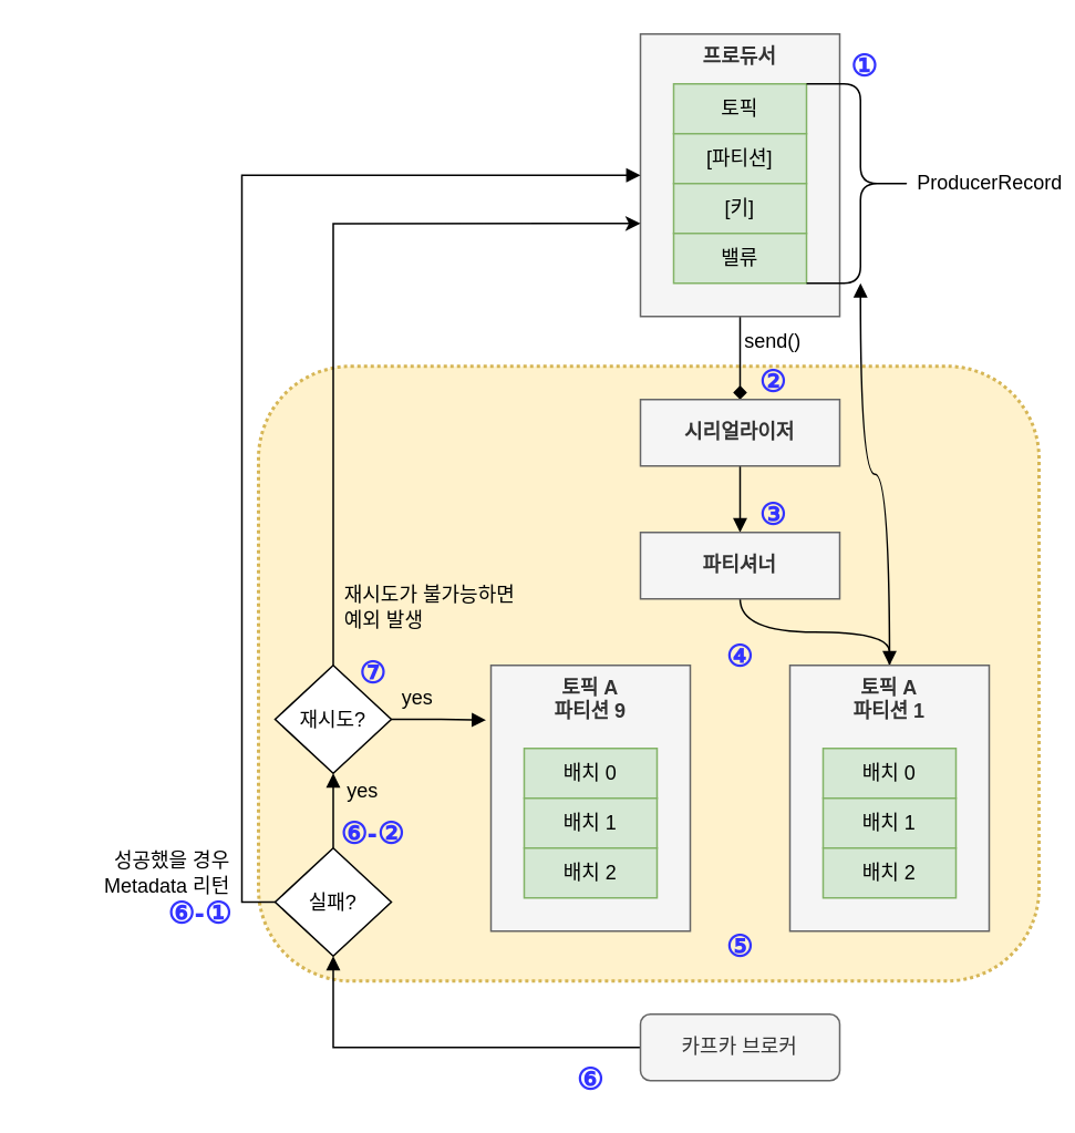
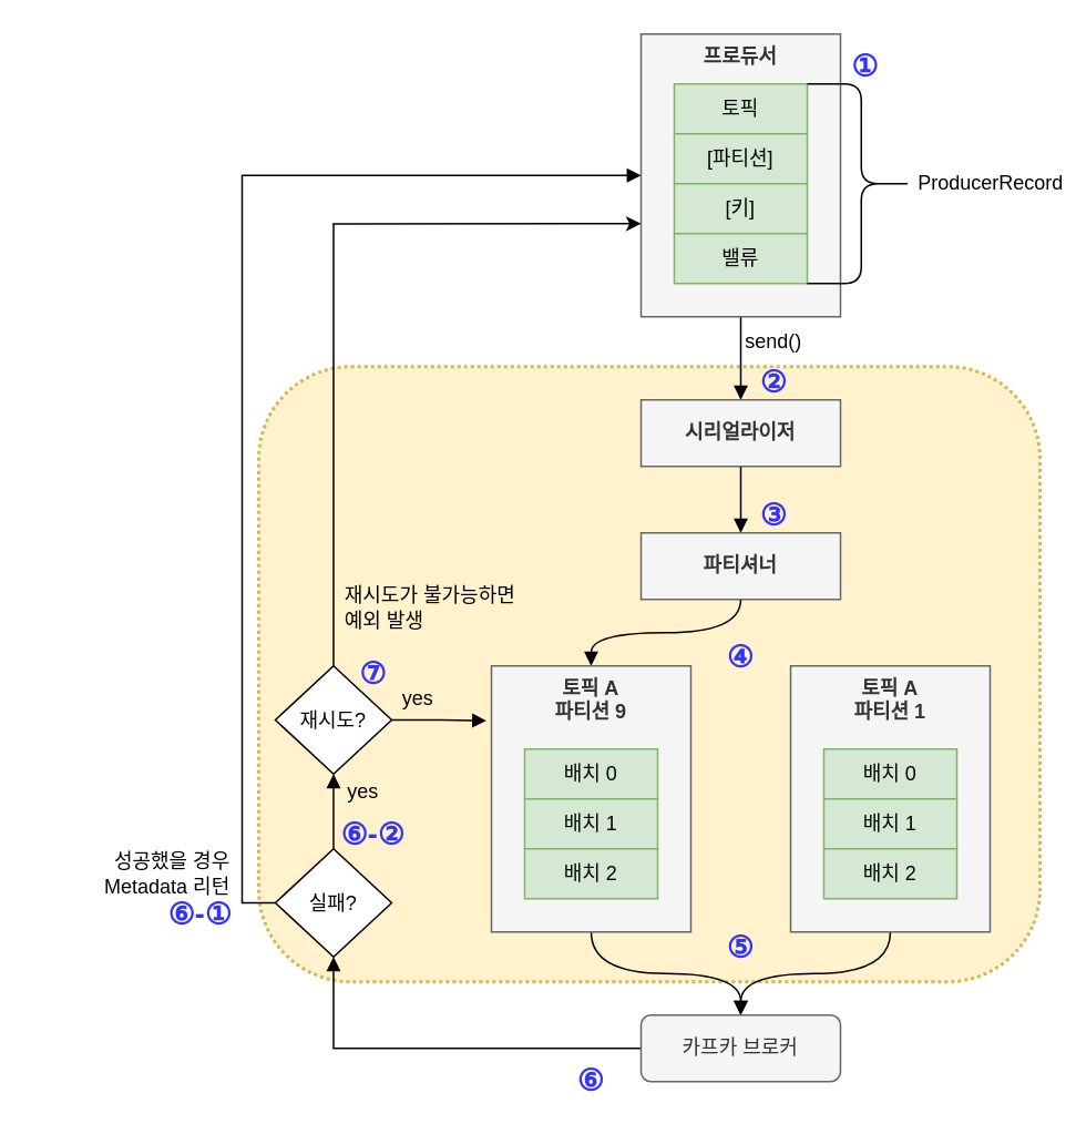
- <mxCell id="3" style="edgeStyle=orthogonalEdgeStyle;rounded=0;orthogonalLoop=1;jettySize=auto;html=1;entryX=0.5;entryY=0;entryDx=0;entryDy=0;endArrow=diamond;endFill=1;" edge="1" parent="1" source="4" target="10"><mxGeometry relative="1" as="geometry" /></mxCell>
+ <mxCell id="3" style="edgeStyle=orthogonalEdgeStyle;rounded=0;orthogonalLoop=1;jettySize=auto;html=1;entryX=0.5;entryY=0;entryDx=0;entryDy=0;endArrow=block;endFill=1;" edge="1" parent="1" source="4" target="10"><mxGeometry relative="1" as="geometry" /></mxCell>
- <mxCell id="18" style="edgeStyle=orthogonalEdgeStyle;rounded=0;orthogonalLoop=1;jettySize=auto;html=1;endArrow=block;endFill=1;curved=1;" edge="1" parent="1" source="19" target="45"><mxGeometry relative="1" as="geometry" /></mxCell>
+ <mxCell id="18" style="edgeStyle=orthogonalEdgeStyle;rounded=0;orthogonalLoop=1;jettySize=auto;html=1;entryX=0.5;entryY=0;entryDx=0;entryDy=0;endArrow=block;endFill=1;curved=1;" edge="1" parent="1" source="19" target="24"><mxGeometry relative="1" as="geometry" /></mxCell>
- <mxCell id="11" style="edgeStyle=orthogonalEdgeStyle;rounded=0;orthogonalLoop=1;jettySize=auto;html=1;endArrow=block;endFill=1;curved=1;" edge="1" parent="1" source="12" target="19"><mxGeometry relative="1" as="geometry" /></mxCell>
+ <mxCell id="11" style="edgeStyle=orthogonalEdgeStyle;rounded=0;orthogonalLoop=1;jettySize=auto;html=1;entryX=0.5;entryY=0;entryDx=0;entryDy=0;endArrow=block;endFill=1;curved=1;" edge="1" parent="1" source="12" target="14"><mxGeometry relative="1" as="geometry" /></mxCell>
+ <mxCell id="13" style="edgeStyle=orthogonalEdgeStyle;rounded=0;orthogonalLoop=1;jettySize=auto;html=1;entryX=0.5;entryY=0;entryDx=0;entryDy=0;endArrow=block;endFill=1;curved=1;" edge="1" parent="1" source="14" target="24"><mxGeometry relative="1" as="geometry" /></mxCell>
